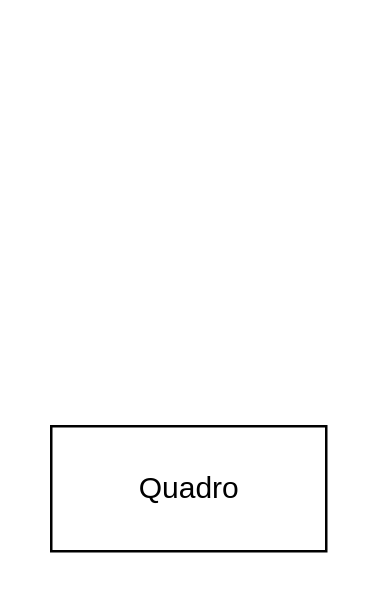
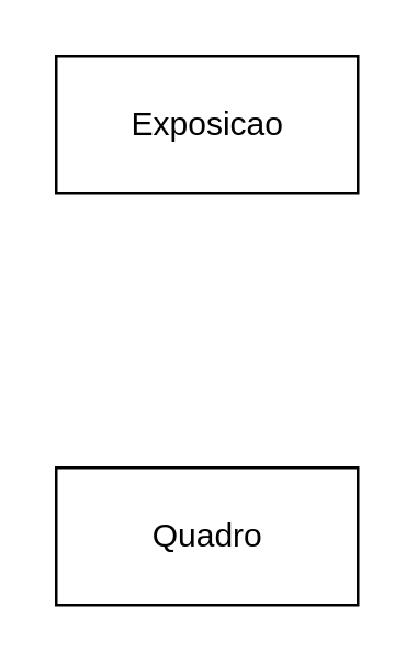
+ <mxCell id="2" value="Exposicao" style="html=1;" vertex="1" parent="1"><mxGeometry x="20" y="20" width="110" height="50" as="geometry" /></mxCell>
